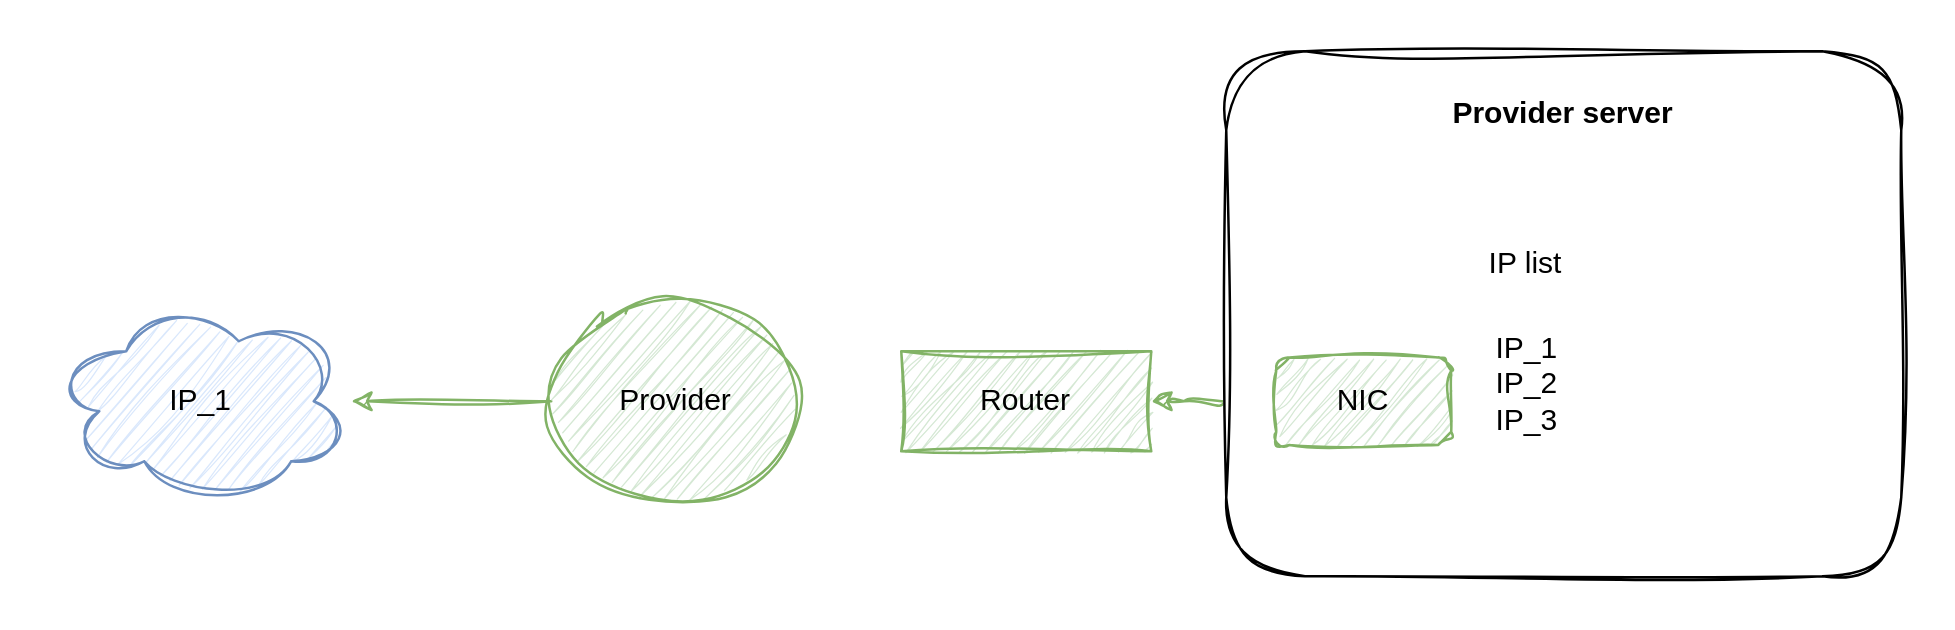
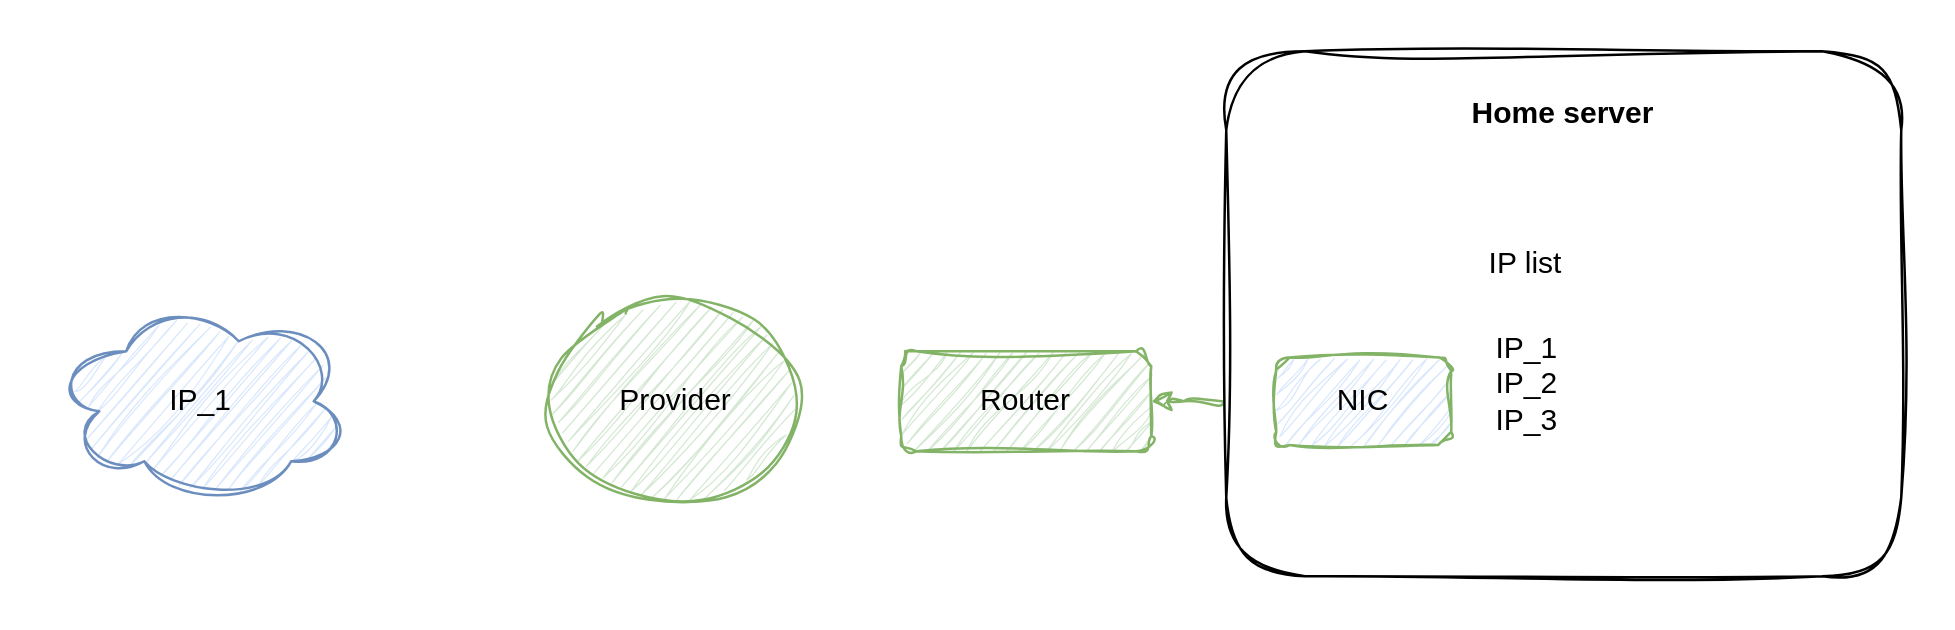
- <mxCell id="10" value="&lt;b&gt;Provider server&lt;/b&gt;" style="text;html=1;align=center;verticalAlign=middle;whiteSpace=wrap;rounded=1;labelBackgroundColor=none;sketch=1;curveFitting=1;jiggle=2;" vertex="1" parent="1"><mxGeometry x="535" y="30" width="180" height="30" as="geometry" /></mxCell>
+ <mxCell id="10" value="&lt;b&gt;Home server&lt;/b&gt;" style="text;html=1;align=center;verticalAlign=middle;whiteSpace=wrap;rounded=1;labelBackgroundColor=none;sketch=1;curveFitting=1;jiggle=2;" vertex="1" parent="1"><mxGeometry x="535" y="30" width="180" height="30" as="geometry" /></mxCell>
- <mxCell id="4" value="" style="edgeStyle=orthogonalEdgeStyle;rounded=1;orthogonalLoop=1;jettySize=auto;html=1;labelBackgroundColor=none;fontColor=default;sketch=1;curveFitting=1;jiggle=2;fillColor=#d5e8d4;strokeColor=#82b366;" edge="1" parent="1" source="5" target="9"><mxGeometry relative="1" as="geometry"><mxPoint x="190" y="260" as="targetPoint" /></mxGeometry></mxCell>
- <mxCell id="3" value="Router" style="whiteSpace=wrap;html=1;align=center;labelBackgroundColor=none;sketch=1;curveFitting=1;jiggle=2;fillColor=#d5e8d4;strokeColor=#82b366;rounded=0;" vertex="1" parent="1"><mxGeometry x="360" y="140" width="100" height="40" as="geometry" /></mxCell>
+ <mxCell id="3" value="Router" style="whiteSpace=wrap;html=1;align=center;labelBackgroundColor=none;sketch=1;curveFitting=1;jiggle=2;rounded=1;fillColor=#d5e8d4;strokeColor=#82b366;" vertex="1" parent="1"><mxGeometry x="360" y="140" width="100" height="40" as="geometry" /></mxCell>
- <mxCell id="7" value="NIC" style="whiteSpace=wrap;html=1;align=center;labelBackgroundColor=none;sketch=1;curveFitting=1;jiggle=2;rounded=1;fillColor=#d5e8d4;strokeColor=#82b366;" vertex="1" parent="1"><mxGeometry x="510" y="142.5" width="70" height="35" as="geometry" /></mxCell>
+ <mxCell id="7" value="NIC" style="whiteSpace=wrap;html=1;align=center;labelBackgroundColor=none;sketch=1;curveFitting=1;jiggle=2;rounded=1;fillColor=#dae8fc;strokeColor=#82b366;" vertex="1" parent="1"><mxGeometry x="510" y="142.5" width="70" height="35" as="geometry" /></mxCell>
